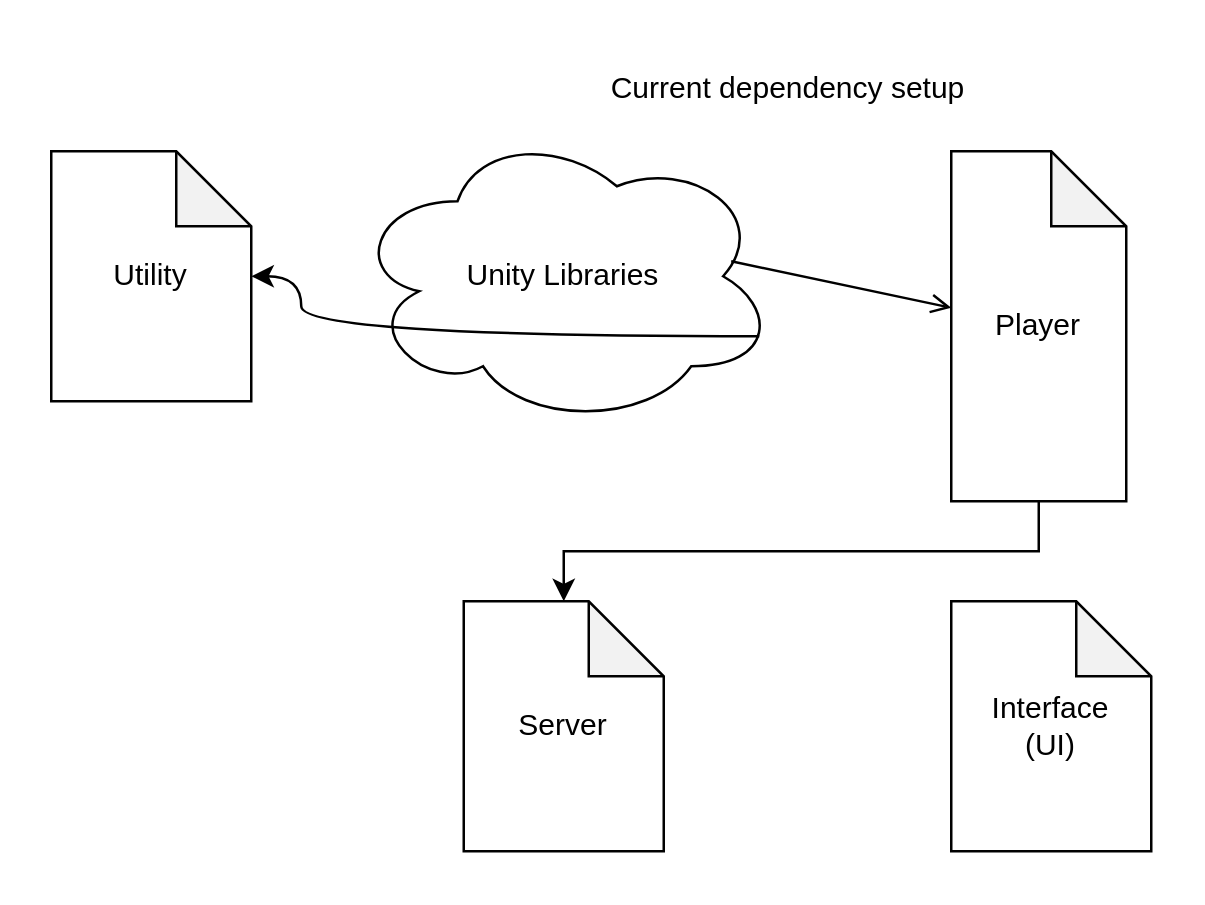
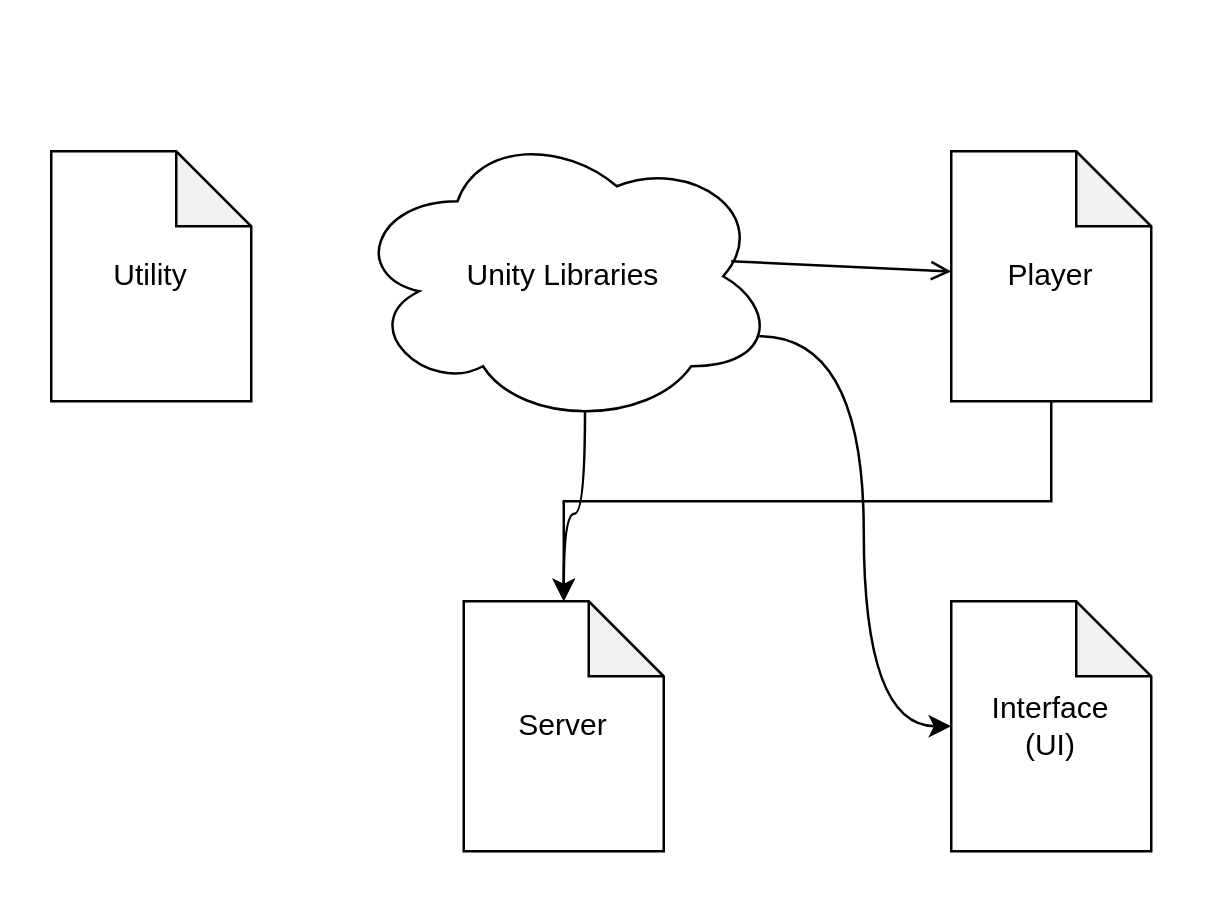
- <mxCell id="10" value="Current dependency setup" style="text;html=1;align=center;verticalAlign=middle;whiteSpace=wrap;rounded=0;" parent="1" vertex="1"><mxGeometry x="230" y="20" width="170" height="30" as="geometry" /></mxCell>
- <mxCell id="5" value="Player" style="shape=note;whiteSpace=wrap;html=1;backgroundOutline=1;darkOpacity=0.05;" parent="1" vertex="1"><mxGeometry x="380" y="60" width="70" height="140" as="geometry" /></mxCell>
+ <mxCell id="5" value="Player" style="shape=note;whiteSpace=wrap;html=1;backgroundOutline=1;darkOpacity=0.05;" parent="1" vertex="1"><mxGeometry x="380" y="60" width="80" height="100" as="geometry" /></mxCell>
- <mxCell id="8" style="edgeStyle=orthogonalEdgeStyle;rounded=0;orthogonalLoop=1;jettySize=auto;html=1;exitX=0.96;exitY=0.7;exitDx=0;exitDy=0;exitPerimeter=0;curved=1;" parent="1" source="3" target="6" edge="1"><mxGeometry relative="1" as="geometry" /></mxCell>
+ <mxCell id="8" style="edgeStyle=orthogonalEdgeStyle;rounded=0;orthogonalLoop=1;jettySize=auto;html=1;exitX=0.96;exitY=0.7;exitDx=0;exitDy=0;exitPerimeter=0;entryX=0;entryY=0.5;entryDx=0;entryDy=0;entryPerimeter=0;curved=1;" parent="1" source="3" target="7" edge="1"><mxGeometry relative="1" as="geometry" /></mxCell>
+ <mxCell id="2" style="edgeStyle=orthogonalEdgeStyle;rounded=0;orthogonalLoop=1;jettySize=auto;html=1;exitX=0.55;exitY=0.95;exitDx=0;exitDy=0;exitPerimeter=0;curved=1;" edge="1" parent="1" source="3" target="11"><mxGeometry relative="1" as="geometry" /></mxCell>
